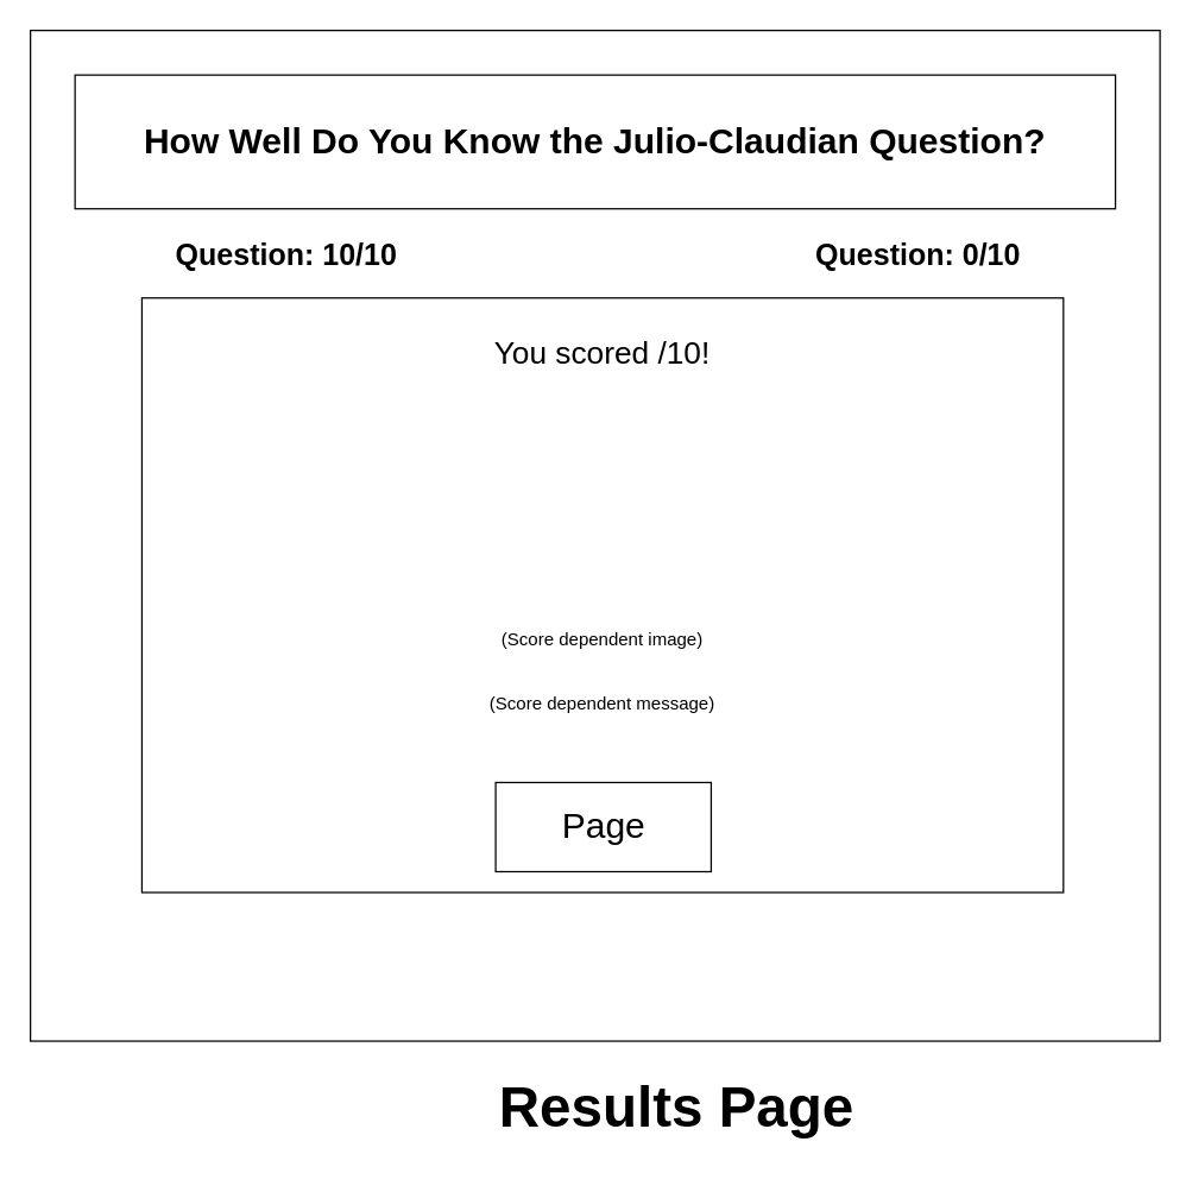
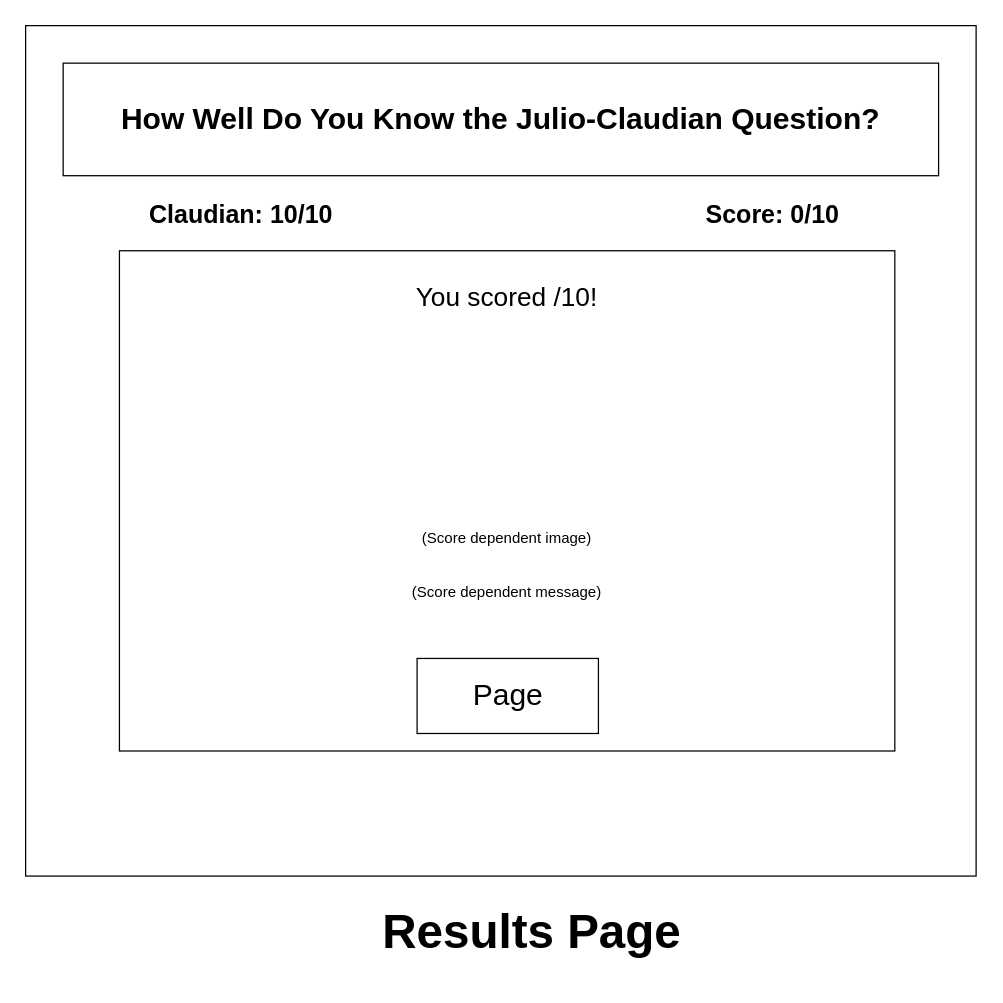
- <mxCell id="10" value="&lt;h3&gt;&lt;font style=&quot;font-size: 20px&quot;&gt;Question: 10/10&lt;/font&gt;&lt;/h3&gt;" style="text;html=1;strokeColor=none;fillColor=none;align=center;verticalAlign=middle;whiteSpace=wrap;rounded=0;" vertex="1" parent="1"><mxGeometry x="95" y="140" width="195" height="60" as="geometry" /></mxCell>
+ <mxCell id="10" value="&lt;h3&gt;&lt;font style=&quot;font-size: 20px&quot;&gt;Claudian: 10/10&lt;/font&gt;&lt;/h3&gt;" style="text;html=1;strokeColor=none;fillColor=none;align=center;verticalAlign=middle;whiteSpace=wrap;rounded=0;" vertex="1" parent="1"><mxGeometry x="95" y="140" width="195" height="60" as="geometry" /></mxCell>
- <mxCell id="11" value="&lt;h3&gt;&lt;font style=&quot;font-size: 20px&quot;&gt;Question: 0/10&lt;/font&gt;&lt;/h3&gt;" style="text;html=1;strokeColor=none;fillColor=none;align=center;verticalAlign=middle;whiteSpace=wrap;rounded=0;" vertex="1" parent="1"><mxGeometry x="520" y="140" width="195" height="60" as="geometry" /></mxCell>
+ <mxCell id="11" value="&lt;h3&gt;&lt;font style=&quot;font-size: 20px&quot;&gt;Score: 0/10&lt;/font&gt;&lt;/h3&gt;" style="text;html=1;strokeColor=none;fillColor=none;align=center;verticalAlign=middle;whiteSpace=wrap;rounded=0;" vertex="1" parent="1"><mxGeometry x="520" y="140" width="195" height="60" as="geometry" /></mxCell>
- <mxCell id="9" value="&lt;font size=&quot;1&quot;&gt;&lt;b style=&quot;font-size: 38px&quot;&gt;Results Page&lt;/b&gt;&lt;/font&gt;" style="text;html=1;strokeColor=none;fillColor=none;align=center;verticalAlign=middle;whiteSpace=wrap;rounded=0;" vertex="1" parent="1"><mxGeometry x="210" y="710" width="490" height="70" as="geometry" /></mxCell>
+ <mxCell id="9" value="&lt;font size=&quot;1&quot;&gt;&lt;b style=&quot;font-size: 38px&quot;&gt;Results Page&lt;/b&gt;&lt;/font&gt;" style="text;html=1;strokeColor=none;fillColor=none;align=center;verticalAlign=middle;whiteSpace=wrap;rounded=0;" vertex="1" parent="1"><mxGeometry x="180" y="710" width="490" height="70" as="geometry" /></mxCell>
